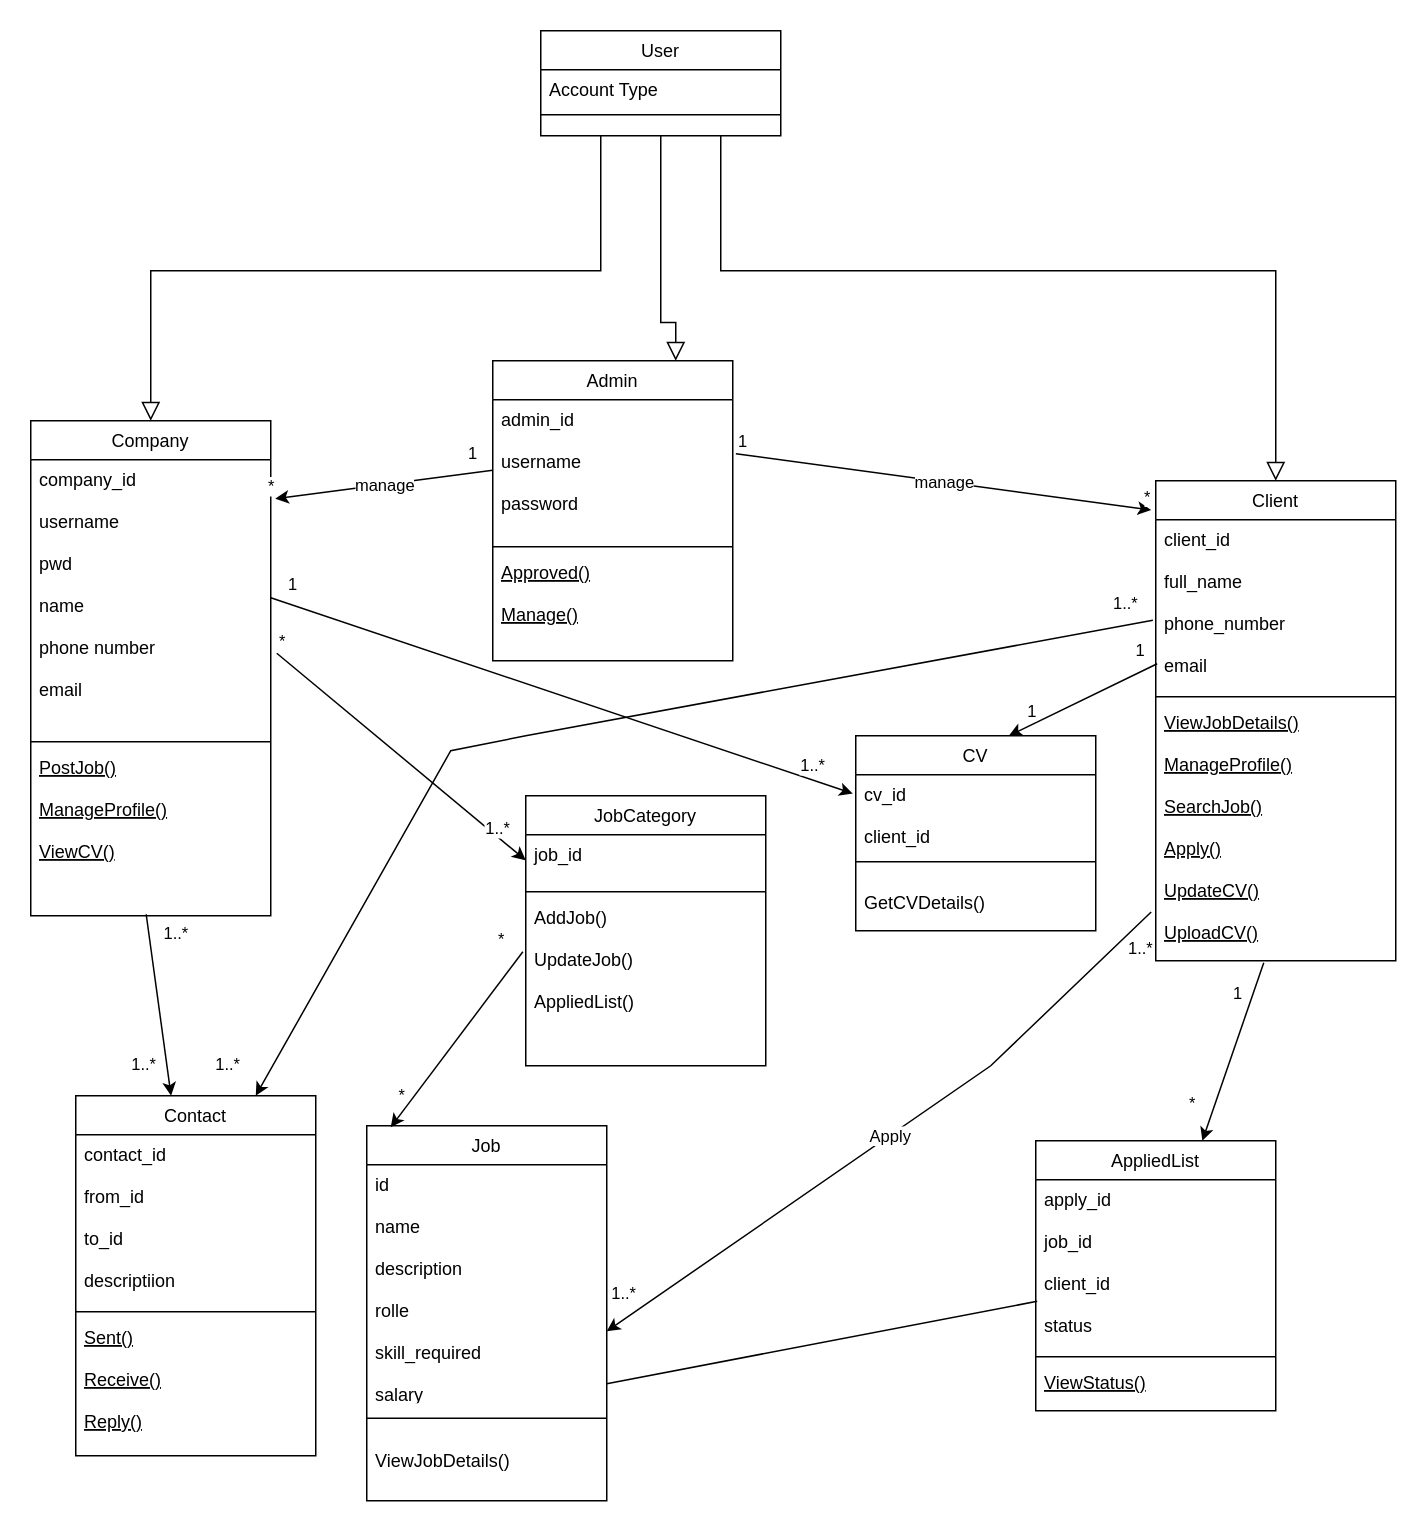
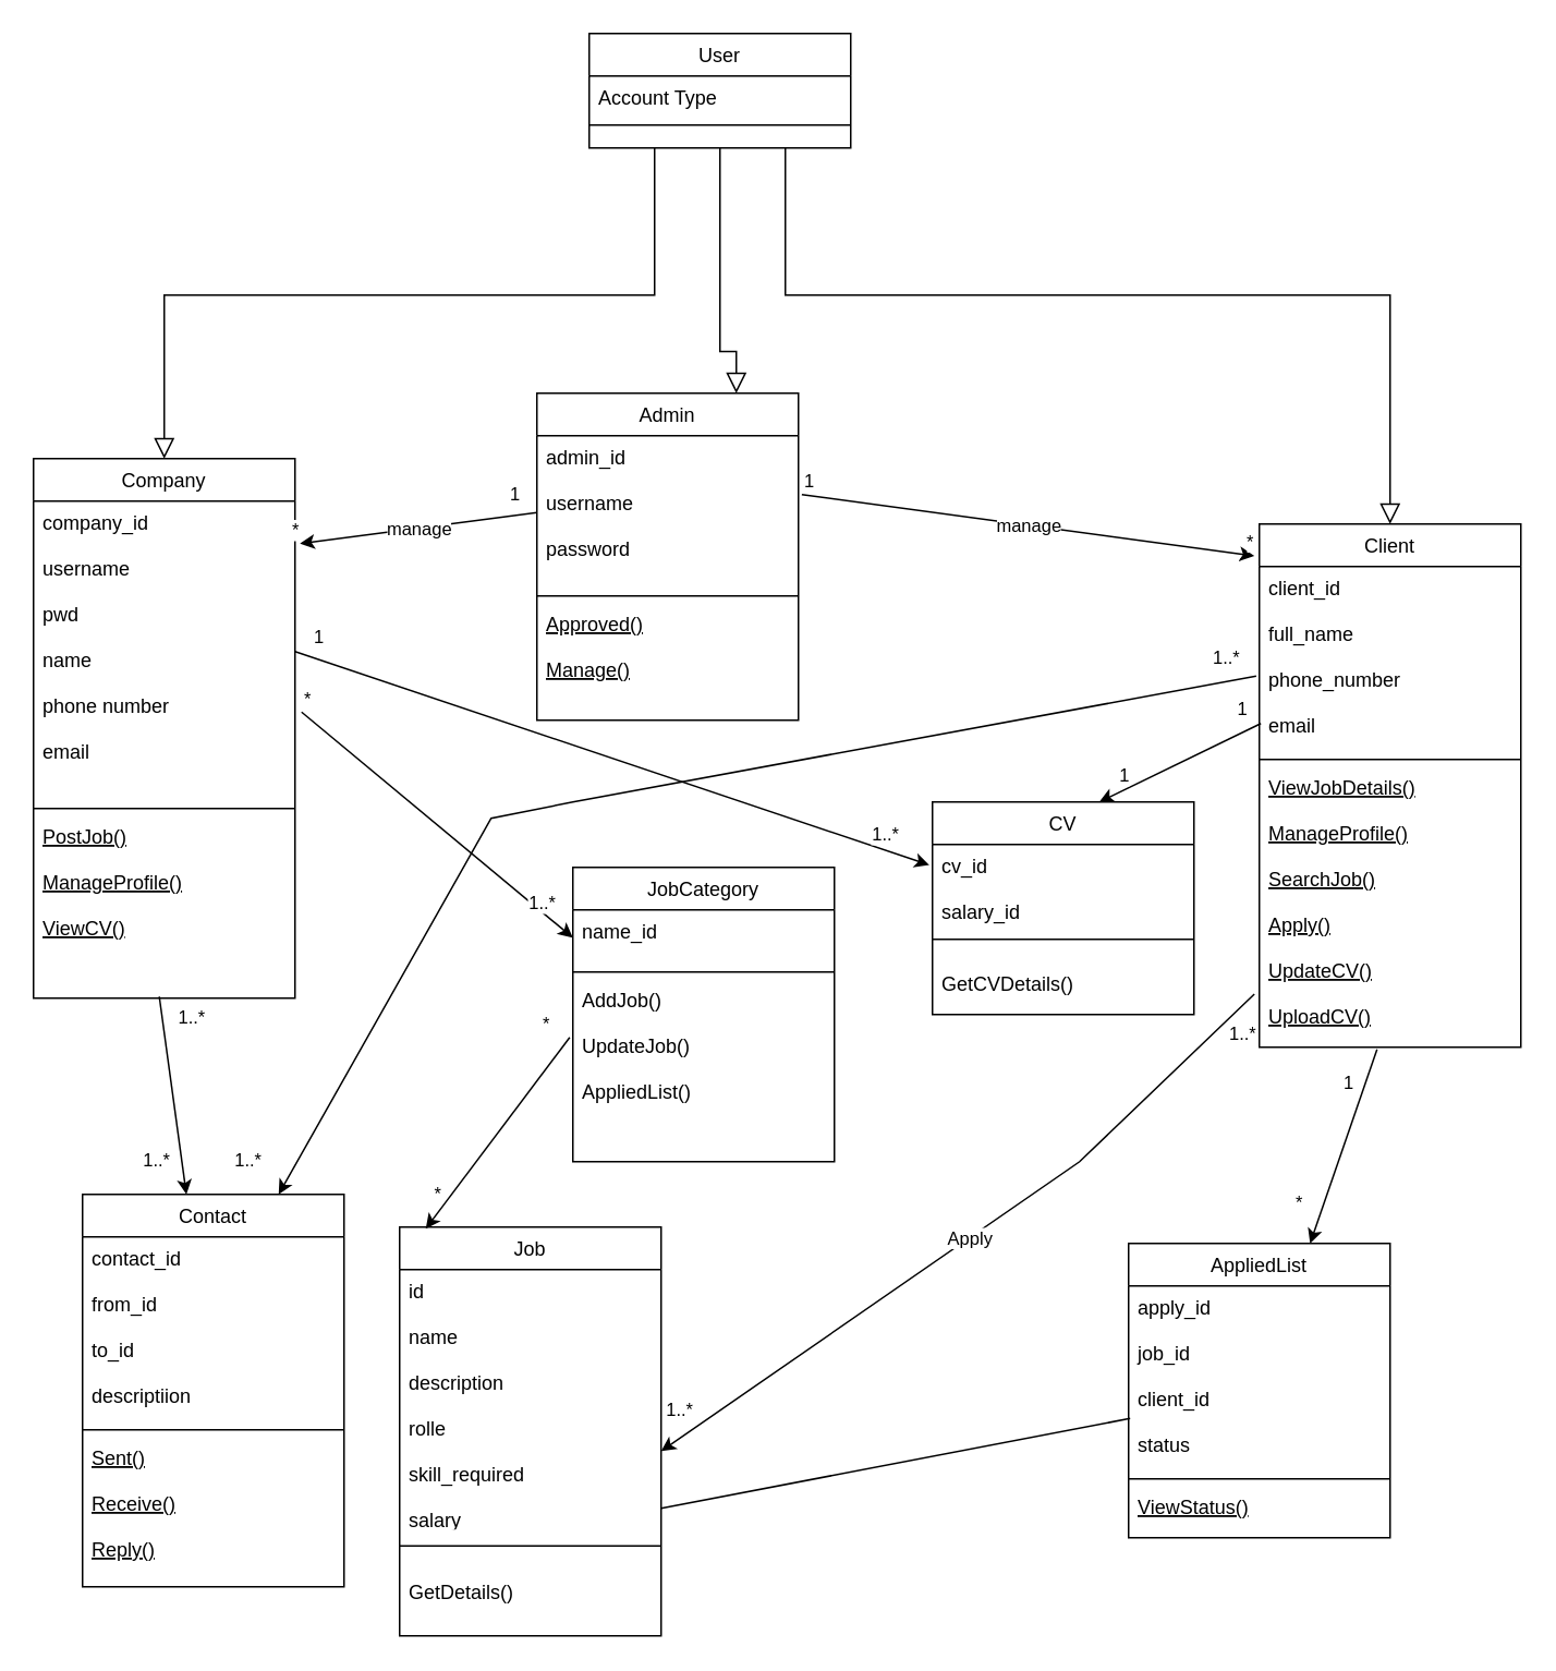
- <mxCell id="65" value="cv_id&#10;&#10;client_id" style="text;align=left;verticalAlign=top;spacingLeft=4;spacingRight=4;overflow=hidden;rotatable=0;points=[[0,0.5],[1,0.5]];portConstraint=eastwest;" vertex="1" parent="64"><mxGeometry y="26" width="160" height="44" as="geometry" /></mxCell>
+ <mxCell id="65" value="cv_id&#10;&#10;salary_id" style="text;align=left;verticalAlign=top;spacingLeft=4;spacingRight=4;overflow=hidden;rotatable=0;points=[[0,0.5],[1,0.5]];portConstraint=eastwest;" vertex="1" parent="64"><mxGeometry y="26" width="160" height="44" as="geometry" /></mxCell>
- <mxCell id="33" value="job_id&#10;&#10;&#10;" style="text;align=left;verticalAlign=top;spacingLeft=4;spacingRight=4;overflow=hidden;rotatable=0;points=[[0,0.5],[1,0.5]];portConstraint=eastwest;" parent="32" vertex="1"><mxGeometry y="26" width="160" height="34" as="geometry" /></mxCell>
+ <mxCell id="33" value="name_id&#10;&#10;&#10;" style="text;align=left;verticalAlign=top;spacingLeft=4;spacingRight=4;overflow=hidden;rotatable=0;points=[[0,0.5],[1,0.5]];portConstraint=eastwest;" parent="32" vertex="1"><mxGeometry y="26" width="160" height="34" as="geometry" /></mxCell>
- <mxCell id="5" value="ViewJobDetails()" style="text;align=left;verticalAlign=top;spacingLeft=4;spacingRight=4;overflow=hidden;rotatable=0;points=[[0,0.5],[1,0.5]];portConstraint=eastwest;" parent="2" vertex="1"><mxGeometry y="210" width="160" height="30" as="geometry" /></mxCell>
+ <mxCell id="5" value="GetDetails()" style="text;align=left;verticalAlign=top;spacingLeft=4;spacingRight=4;overflow=hidden;rotatable=0;points=[[0,0.5],[1,0.5]];portConstraint=eastwest;" parent="2" vertex="1"><mxGeometry y="210" width="160" height="30" as="geometry" /></mxCell>
